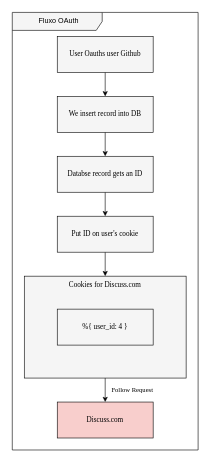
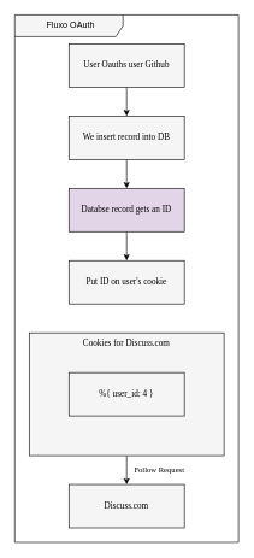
- <mxCell id="8" value="Databse record gets an ID" style="rounded=0;whiteSpace=wrap;html=1;fillColor=#f5f5f5;fontFamily=Verdana;strokeColor=#000000;fontColor=#000000;" parent="1" vertex="1"><mxGeometry x="95" y="260" width="160" height="60" as="geometry" /></mxCell>
+ <mxCell id="8" value="Databse record gets an ID" style="rounded=0;whiteSpace=wrap;html=1;fillColor=#e1d5e7;fontFamily=Verdana;strokeColor=#000000;fontColor=#000000;" parent="1" vertex="1"><mxGeometry x="95" y="260" width="160" height="60" as="geometry" /></mxCell>
- <mxCell id="9" value="" style="edgeStyle=orthogonalEdgeStyle;curved=0;rounded=1;sketch=0;orthogonalLoop=1;jettySize=auto;html=1;labelBackgroundColor=none;fillColor=#f5f5f5;entryX=0.5;entryY=0;entryDx=0;entryDy=0;strokeColor=#000000;fontColor=#000000;" parent="1" source="10" target="12" edge="1"><mxGeometry relative="1" as="geometry" /></mxCell>
- <mxCell id="14" value="Discuss.com" style="rounded=0;whiteSpace=wrap;html=1;fillColor=#f8cecc;fontFamily=Verdana;strokeColor=#000000;fontColor=#000000;" parent="1" vertex="1"><mxGeometry x="95" y="670" width="160" height="60" as="geometry" /></mxCell>
+ <mxCell id="14" value="Discuss.com" style="rounded=0;whiteSpace=wrap;html=1;fillColor=#f5f5f5;fontFamily=Verdana;strokeColor=#000000;fontColor=#000000;" parent="1" vertex="1"><mxGeometry x="95" y="670" width="160" height="60" as="geometry" /></mxCell>
